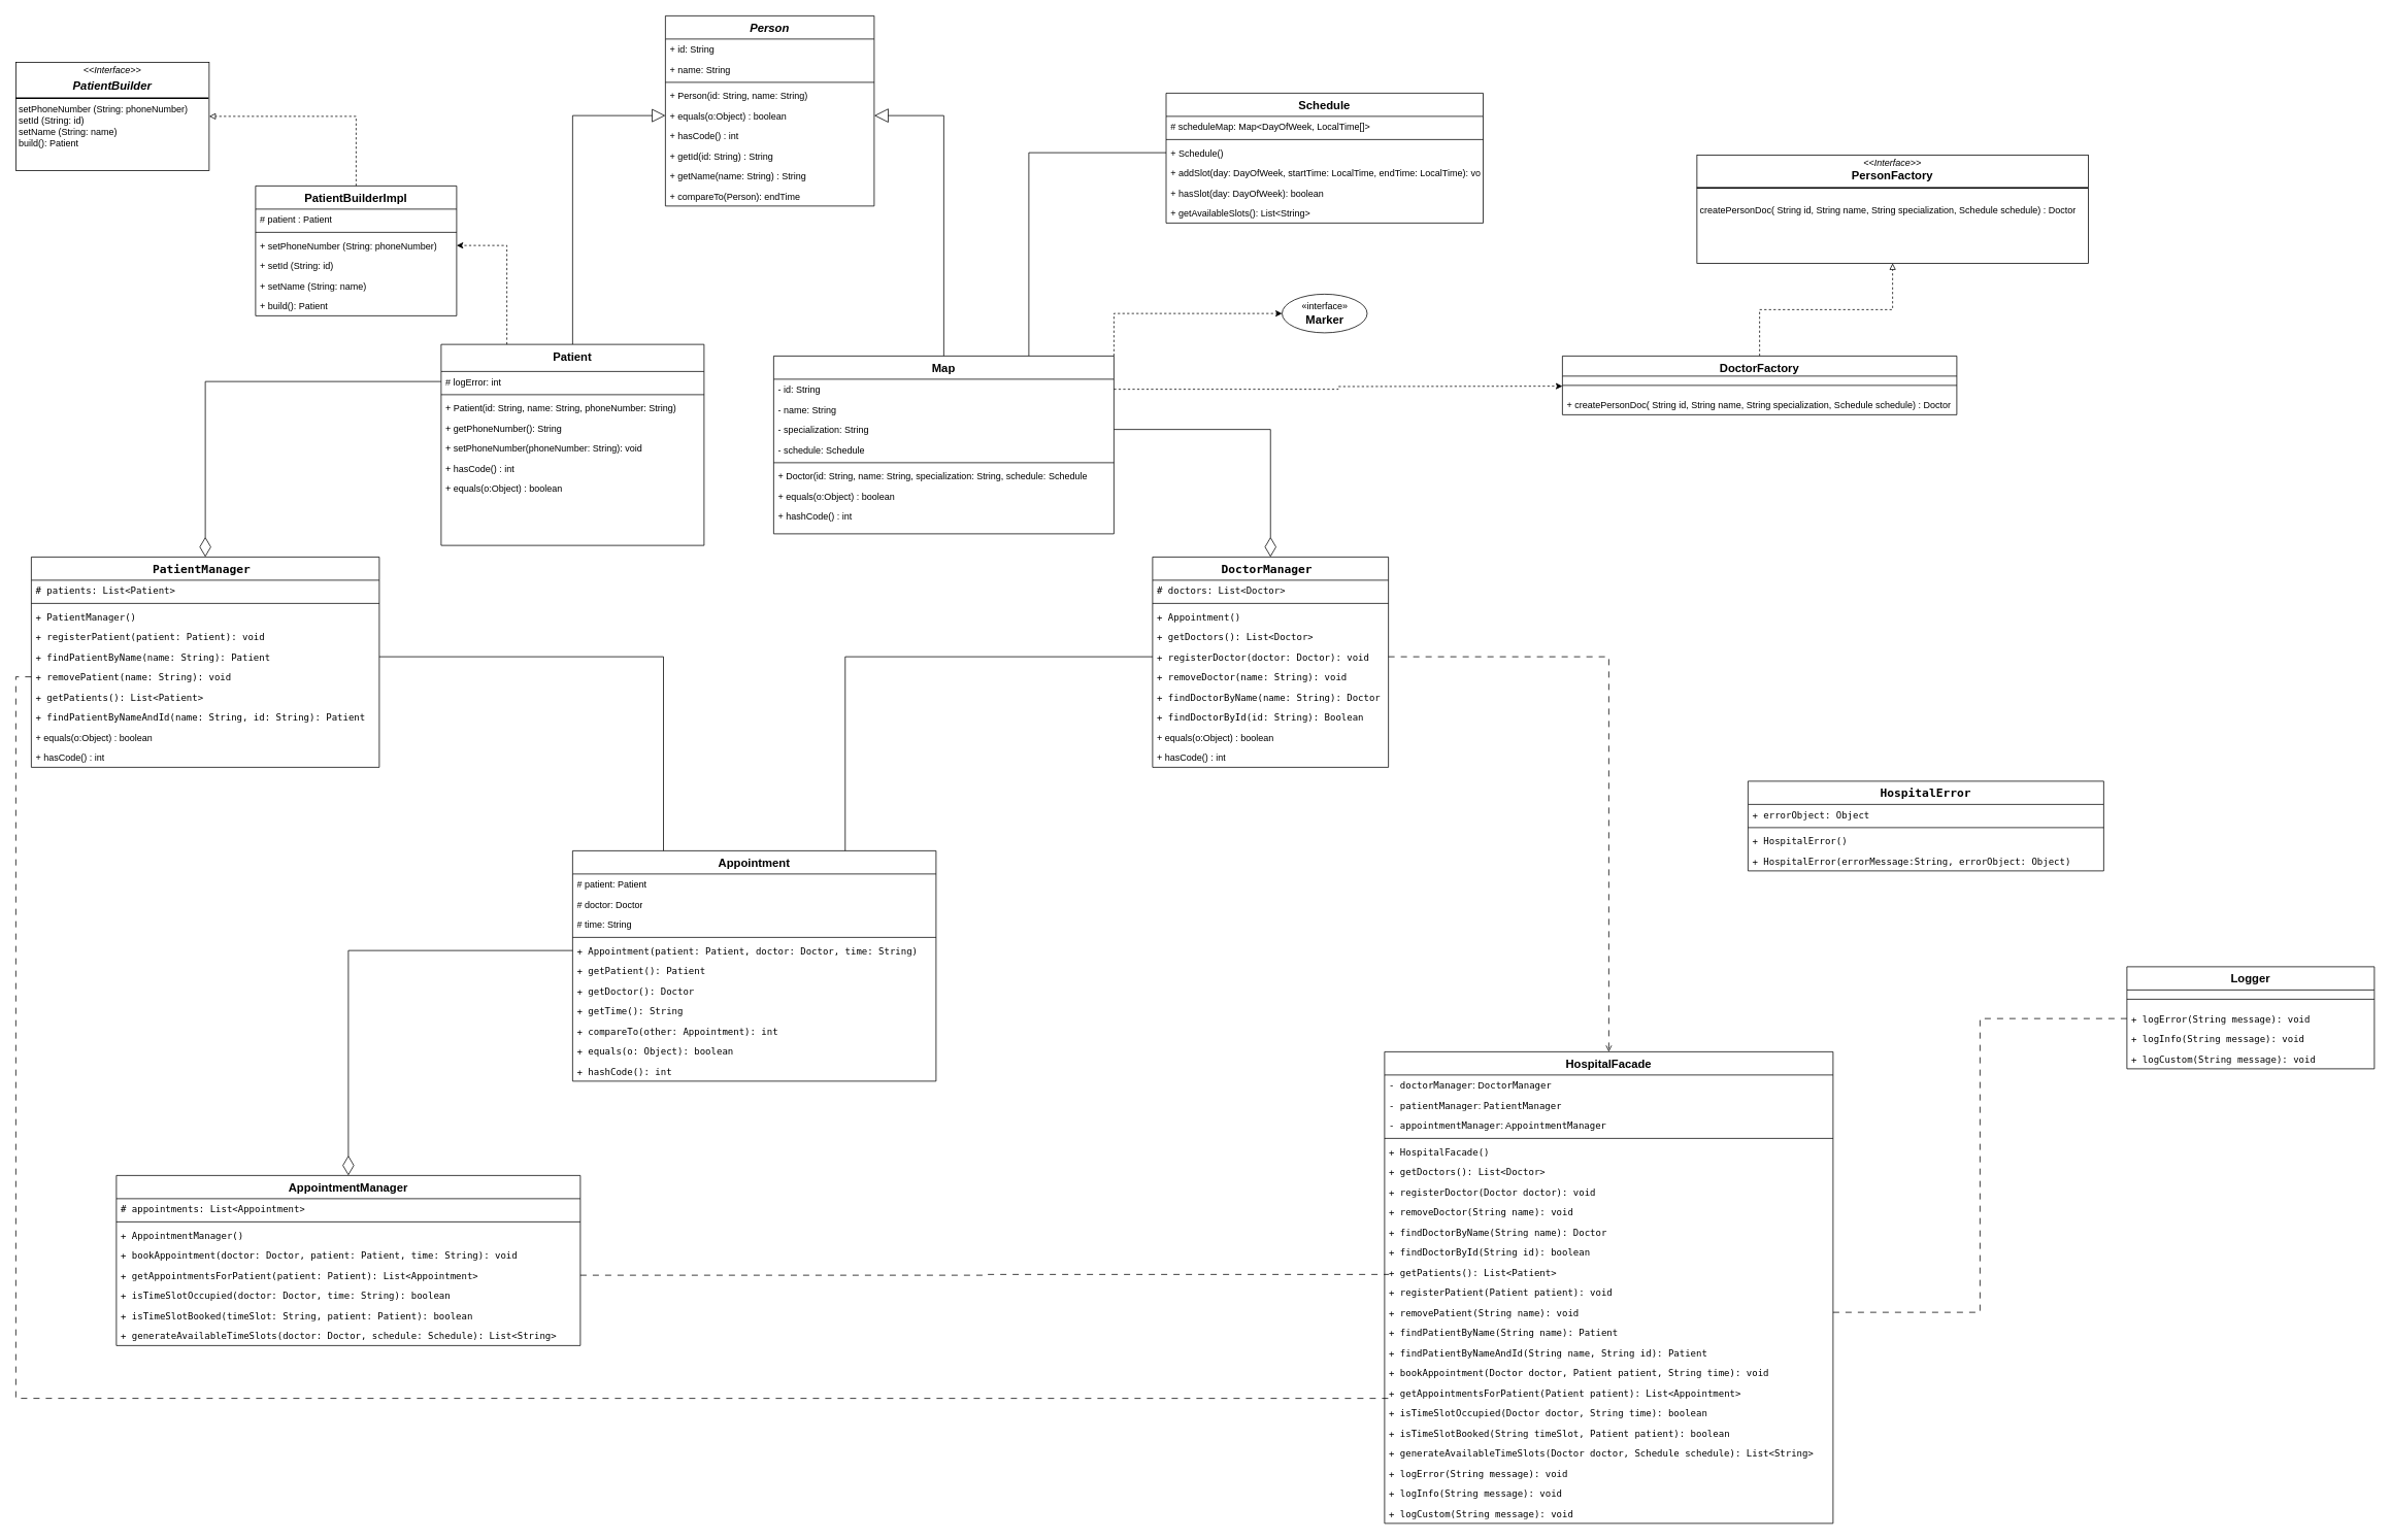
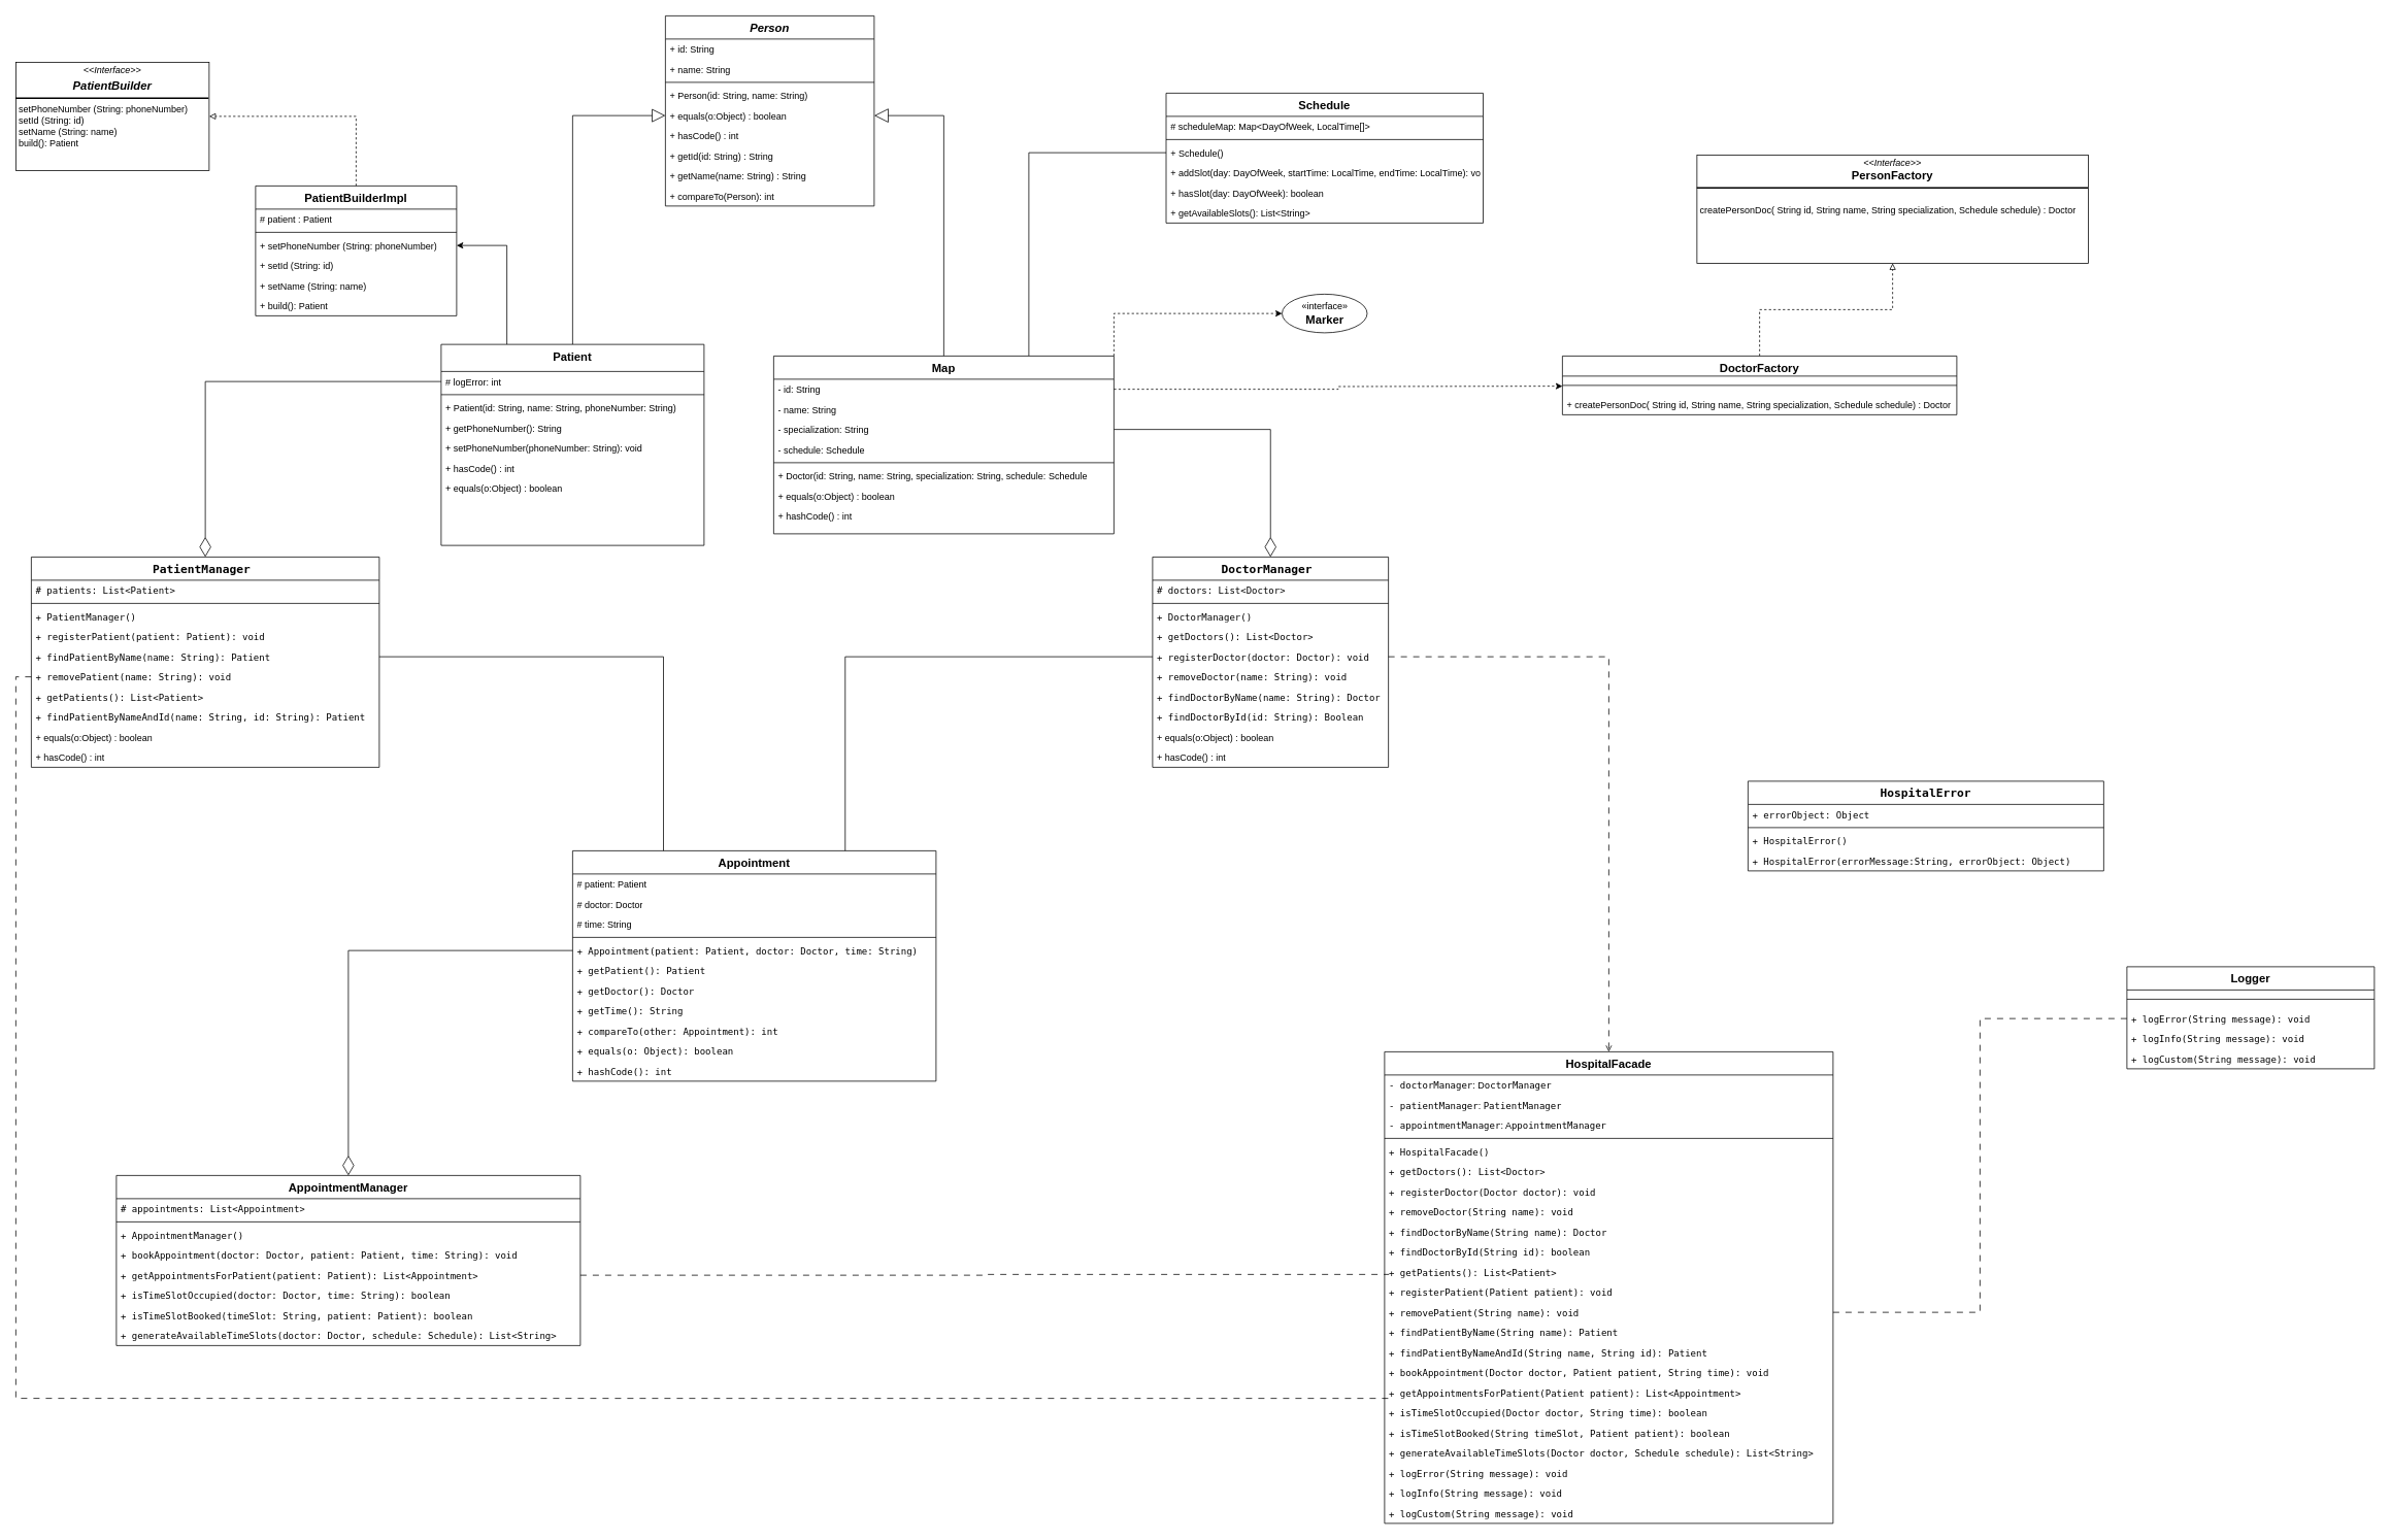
- <mxCell id="83" value="+ compareTo(Person): endTime" style="text;align=left;verticalAlign=top;spacingLeft=4;spacingRight=4;overflow=hidden;rotatable=0;points=[[0,0.5],[1,0.5]];portConstraint=eastwest;fontColor=#000000;labelBackgroundColor=none;fontSize=12;" parent="74" vertex="1"><mxGeometry y="220" width="270" height="26" as="geometry" /></mxCell>
+ <mxCell id="83" value="+ compareTo(Person): int" style="text;align=left;verticalAlign=top;spacingLeft=4;spacingRight=4;overflow=hidden;rotatable=0;points=[[0,0.5],[1,0.5]];portConstraint=eastwest;fontColor=#000000;labelBackgroundColor=none;fontSize=12;" parent="74" vertex="1"><mxGeometry y="220" width="270" height="26" as="geometry" /></mxCell>
- <mxCell id="3" style="edgeStyle=orthogonalEdgeStyle;rounded=0;orthogonalLoop=1;jettySize=auto;html=1;exitX=0.25;exitY=0;exitDx=0;exitDy=0;entryX=1;entryY=0.5;entryDx=0;entryDy=0;dashed=1;fontColor=#000000;labelBackgroundColor=none;fontSize=12;" parent="1" source="4" target="93" edge="1"><mxGeometry relative="1" as="geometry" /></mxCell>
+ <mxCell id="3" style="edgeStyle=orthogonalEdgeStyle;rounded=0;orthogonalLoop=1;jettySize=auto;html=1;exitX=0.25;exitY=0;exitDx=0;exitDy=0;entryX=1;entryY=0.5;entryDx=0;entryDy=0;dashed=0;fontColor=#000000;labelBackgroundColor=none;fontSize=12;" parent="1" source="4" target="93" edge="1"><mxGeometry relative="1" as="geometry" /></mxCell>
- <mxCell id="55" value="&lt;span style=&quot;font-family: &amp;quot;Söhne Mono&amp;quot;, Monaco, &amp;quot;Andale Mono&amp;quot;, &amp;quot;Ubuntu Mono&amp;quot;, monospace; font-size: 12px; white-space: pre;&quot;&gt;+ Appointment()&lt;/span&gt;" style="text;strokeColor=none;fillColor=none;align=left;verticalAlign=top;spacingLeft=4;spacingRight=4;overflow=hidden;rotatable=0;points=[[0,0.5],[1,0.5]];portConstraint=eastwest;whiteSpace=wrap;html=1;fontFamily=Helvetica;fontSize=12;fontColor=#000000;labelBackgroundColor=none;" parent="52" vertex="1"><mxGeometry y="64" width="305" height="26" as="geometry" /></mxCell>
+ <mxCell id="55" value="&lt;span style=&quot;font-family: &amp;quot;Söhne Mono&amp;quot;, Monaco, &amp;quot;Andale Mono&amp;quot;, &amp;quot;Ubuntu Mono&amp;quot;, monospace; font-size: 12px; white-space: pre;&quot;&gt;+ DoctorManager()&lt;/span&gt;" style="text;strokeColor=none;fillColor=none;align=left;verticalAlign=top;spacingLeft=4;spacingRight=4;overflow=hidden;rotatable=0;points=[[0,0.5],[1,0.5]];portConstraint=eastwest;whiteSpace=wrap;html=1;fontFamily=Helvetica;fontSize=12;fontColor=#000000;labelBackgroundColor=none;" parent="52" vertex="1"><mxGeometry y="64" width="305" height="26" as="geometry" /></mxCell>
